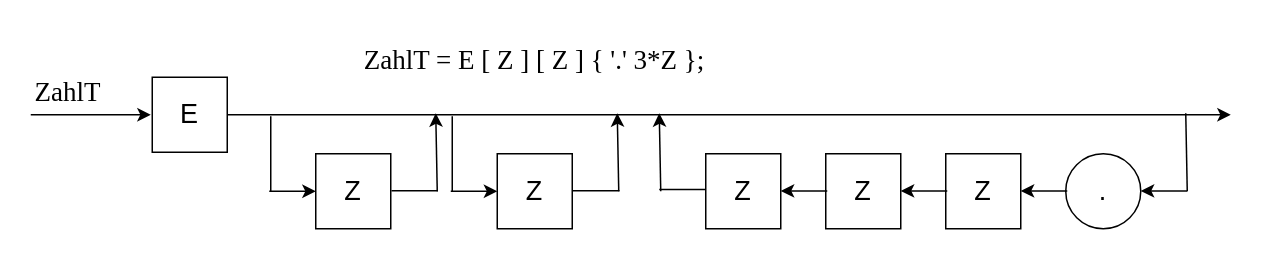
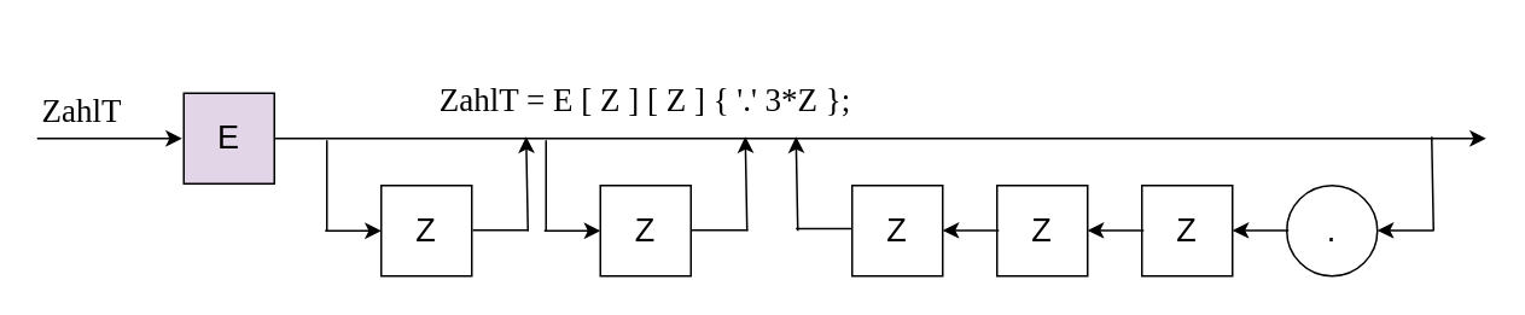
- <mxCell id="2" value="&lt;font style=&quot;font-size: 18px;&quot; face=&quot;Times New Roman&quot;&gt;ZahlT = E [ Z ] [ Z ] { '.' 3*Z };&lt;/font&gt;" style="text;html=1;strokeColor=none;fillColor=none;align=center;verticalAlign=middle;whiteSpace=wrap;rounded=0;" parent="1" vertex="1"><mxGeometry x="231" y="20" width="250" height="40" as="geometry" /></mxCell>
+ <mxCell id="2" value="&lt;font style=&quot;font-size: 18px;&quot; face=&quot;Times New Roman&quot;&gt;ZahlT = E [ Z ] [ Z ] { '.' 3*Z };&lt;/font&gt;" style="text;html=1;strokeColor=none;fillColor=none;align=center;verticalAlign=middle;whiteSpace=wrap;rounded=0;" parent="1" vertex="1"><mxGeometry x="231" y="35" width="250" height="40" as="geometry" /></mxCell>
- <mxCell id="4" value="&lt;font style=&quot;font-size: 18px;&quot;&gt;E&lt;/font&gt;" style="rounded=0;whiteSpace=wrap;html=1;" parent="1" vertex="1"><mxGeometry x="101" y="51" width="50" height="50" as="geometry" /></mxCell>
+ <mxCell id="4" value="&lt;font style=&quot;font-size: 18px;&quot;&gt;E&lt;/font&gt;" style="rounded=0;whiteSpace=wrap;html=1;fillColor=#e1d5e7;" parent="1" vertex="1"><mxGeometry x="101" y="51" width="50" height="50" as="geometry" /></mxCell>
